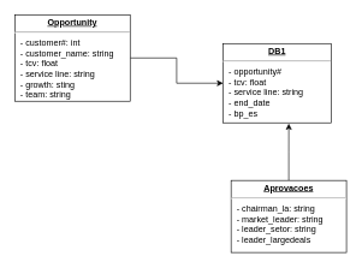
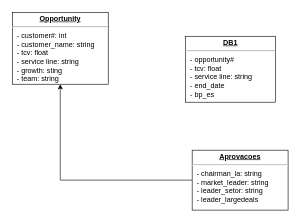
- <mxCell id="2" style="edgeStyle=orthogonalEdgeStyle;rounded=0;orthogonalLoop=1;jettySize=auto;html=1;" edge="1" parent="1" source="3" target="4"><mxGeometry relative="1" as="geometry" /></mxCell>
- <mxCell id="5" style="edgeStyle=orthogonalEdgeStyle;rounded=0;orthogonalLoop=1;jettySize=auto;html=1;entryX=0.607;entryY=1.009;entryDx=0;entryDy=0;entryPerimeter=0;" edge="1" parent="1" source="6" target="4"><mxGeometry relative="1" as="geometry" /></mxCell>
+ <mxCell id="5" style="edgeStyle=orthogonalEdgeStyle;rounded=0;orthogonalLoop=1;jettySize=auto;html=1;" edge="1" parent="1" source="6" target="3"><mxGeometry relative="1" as="geometry" /></mxCell>
